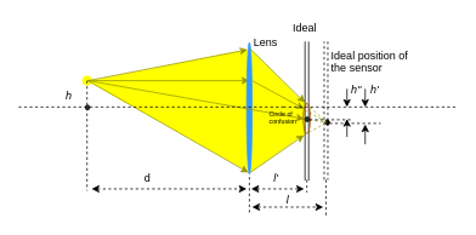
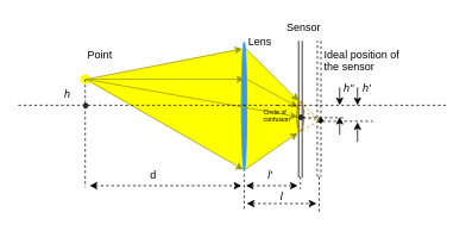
- <mxCell id="30" value="Ideal&lt;br style=&quot;font-size: 12px;&quot;&gt;" style="text;html=1;resizable=0;points=[];autosize=1;align=left;verticalAlign=top;spacingTop=-4;fontSize=12;" parent="1" vertex="1"><mxGeometry x="318.5" y="20" width="40" height="16" as="geometry" /></mxCell>
+ <mxCell id="30" value="Sensor&lt;br style=&quot;font-size: 12px;&quot;&gt;" style="text;html=1;resizable=0;points=[];autosize=1;align=left;verticalAlign=top;spacingTop=-4;fontSize=12;" parent="1" vertex="1"><mxGeometry x="318.5" y="20" width="40" height="16" as="geometry" /></mxCell>
+ <mxCell id="18" value="Point&lt;br&gt;" style="text;html=1;resizable=0;points=[];autosize=1;align=left;verticalAlign=top;spacingTop=-4;" parent="1" vertex="1"><mxGeometry x="96" y="51" width="40" height="20" as="geometry" /></mxCell>
- <mxCell id="36" value="d" style="text;html=1;resizable=0;points=[];autosize=1;align=left;verticalAlign=top;spacingTop=-4;" vertex="1" parent="1"><mxGeometry x="156" y="186" width="20" height="20" as="geometry" /></mxCell>
+ <mxCell id="36" value="d" style="text;html=1;resizable=0;points=[];autosize=1;align=left;verticalAlign=top;spacingTop=-4;" vertex="1" parent="1"><mxGeometry x="166" y="186" width="20" height="20" as="geometry" /></mxCell>
